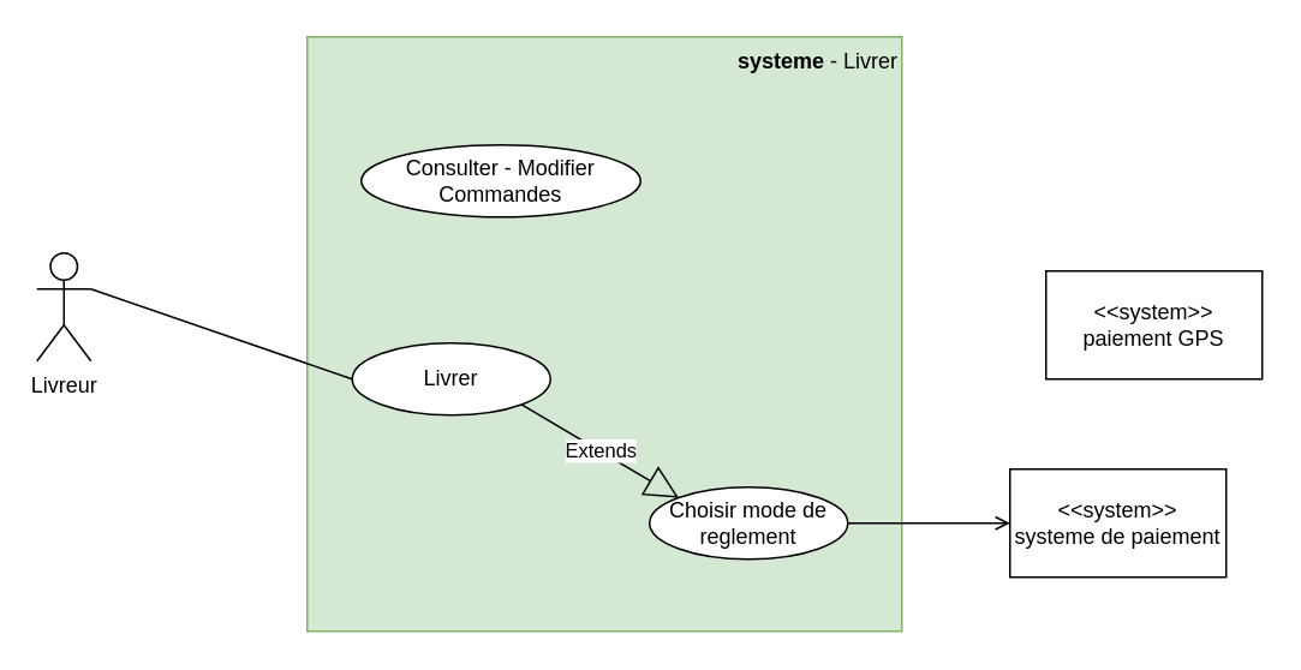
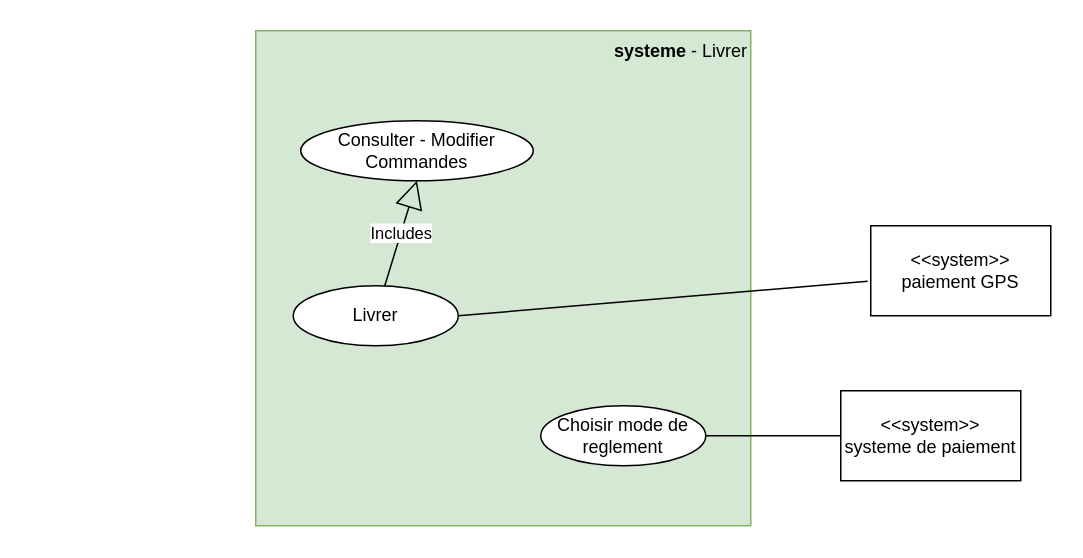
+ <mxCell id="13" value="Includes" style="endArrow=block;endSize=16;endFill=0;html=1;entryX=0.5;entryY=1;entryDx=0;entryDy=0;" parent="1" source="8" target="6" edge="1"><mxGeometry width="160" relative="1" as="geometry"><mxPoint x="396.109" y="395.858" as="sourcePoint" /><mxPoint x="293.891" y="354.142" as="targetPoint" /></mxGeometry></mxCell>
- <mxCell id="7" value="Livreur" style="shape=umlActor;verticalLabelPosition=bottom;labelBackgroundColor=#ffffff;verticalAlign=top;html=1;" parent="1" vertex="1"><mxGeometry x="20" y="140" width="30" height="60" as="geometry" /></mxCell>
- <mxCell id="10" value="" style="endArrow=none;html=1;entryX=0;entryY=0.5;entryDx=0;entryDy=0;exitX=1;exitY=0.333;exitDx=0;exitDy=0;exitPerimeter=0;" parent="1" source="7" target="8" edge="1"><mxGeometry width="50" height="50" relative="1" as="geometry"><mxPoint x="110" y="210" as="sourcePoint" /><mxPoint x="190" y="60" as="targetPoint" /><Array as="points" /></mxGeometry></mxCell>
+ <mxCell id="12" value="" style="endArrow=none;html=1;entryX=-0.017;entryY=0.617;entryDx=0;entryDy=0;exitX=1;exitY=0.5;exitDx=0;exitDy=0;entryPerimeter=0;" parent="1" source="8" target="11" edge="1"><mxGeometry width="50" height="50" relative="1" as="geometry"><mxPoint x="490" y="260" as="sourcePoint" /><mxPoint x="590" y="260" as="targetPoint" /></mxGeometry></mxCell>
- <mxCell id="9" value="Extends" style="endArrow=block;endSize=16;endFill=0;html=1;entryX=0;entryY=0;entryDx=0;entryDy=0;exitX=1;exitY=1;exitDx=0;exitDy=0;" parent="1" source="8" target="5" edge="1"><mxGeometry width="160" relative="1" as="geometry"><mxPoint x="293.891" y="325.858" as="sourcePoint" /><mxPoint x="400.937" y="275.703" as="targetPoint" /></mxGeometry></mxCell>
- <mxCell id="3" value="" style="endArrow=open;html=1;entryX=0;entryY=0.5;entryDx=0;entryDy=0;exitX=1;exitY=0.5;exitDx=0;exitDy=0;" parent="1" source="5" target="4" edge="1"><mxGeometry width="50" height="50" relative="1" as="geometry"><mxPoint x="422.5" y="70" as="sourcePoint" /><mxPoint x="550" y="230" as="targetPoint" /></mxGeometry></mxCell>
+ <mxCell id="3" value="" style="endArrow=none;html=1;entryX=0;entryY=0.5;entryDx=0;entryDy=0;exitX=1;exitY=0.5;exitDx=0;exitDy=0;" parent="1" source="5" target="4" edge="1"><mxGeometry width="50" height="50" relative="1" as="geometry"><mxPoint x="422.5" y="70" as="sourcePoint" /><mxPoint x="550" y="230" as="targetPoint" /></mxGeometry></mxCell>
